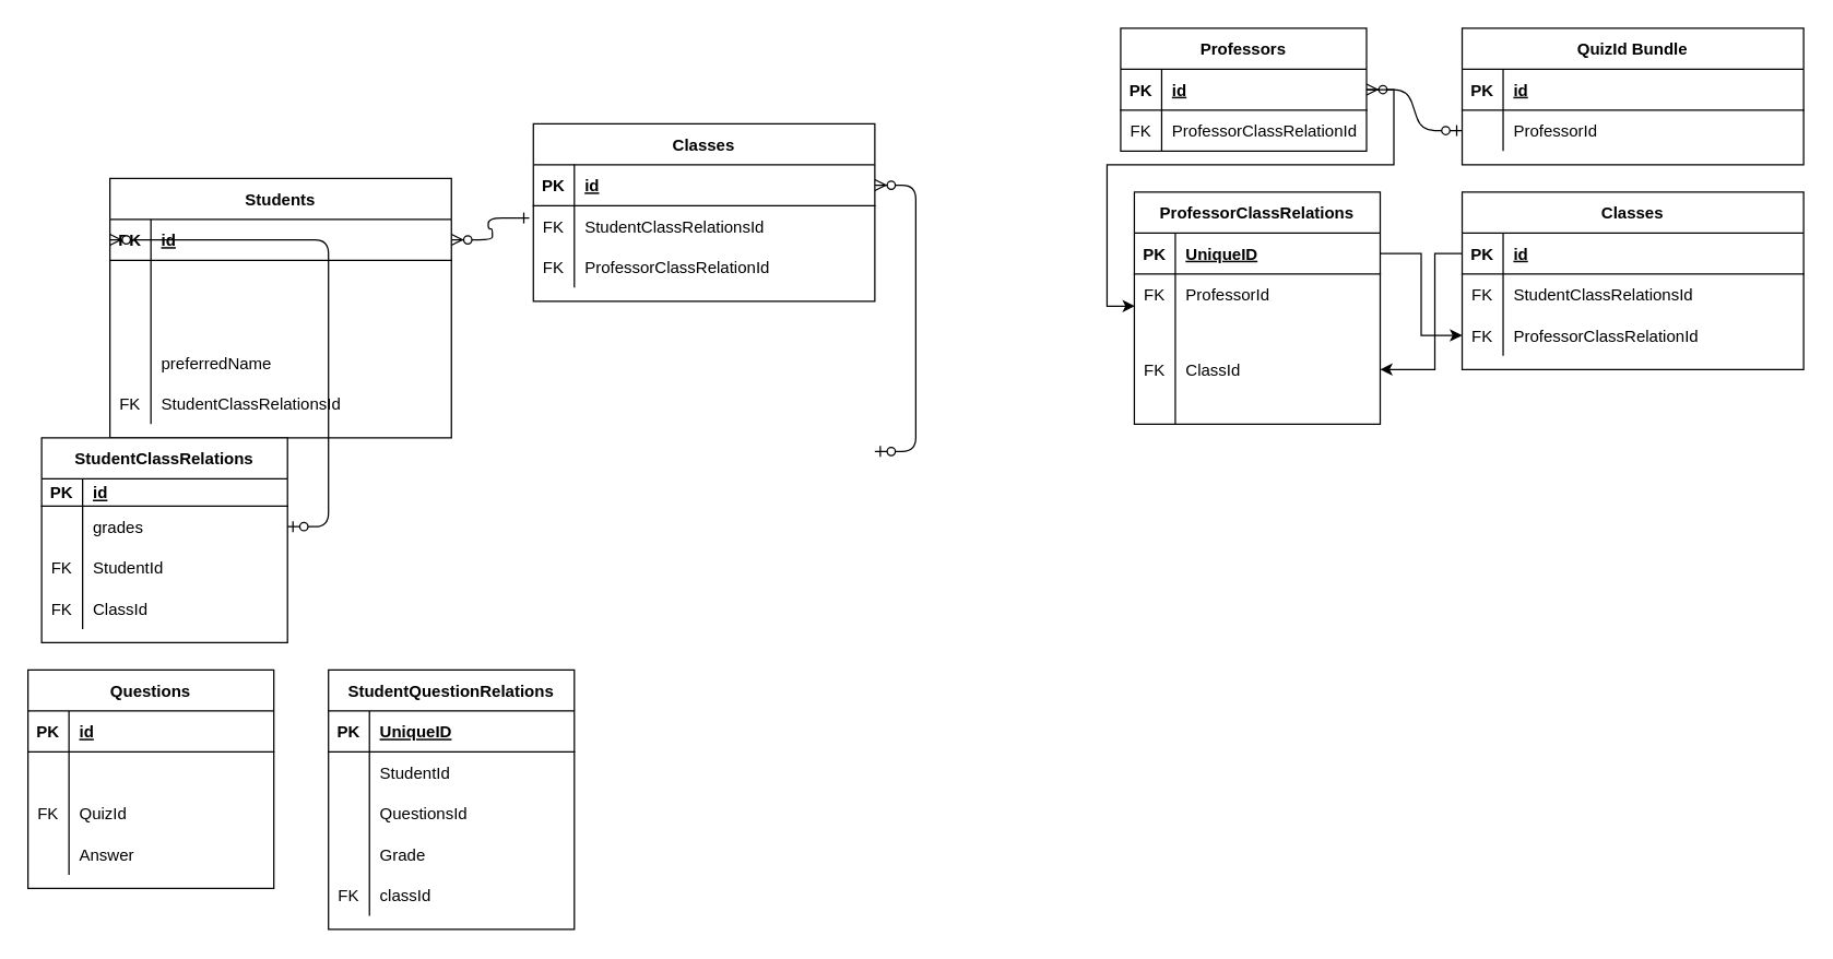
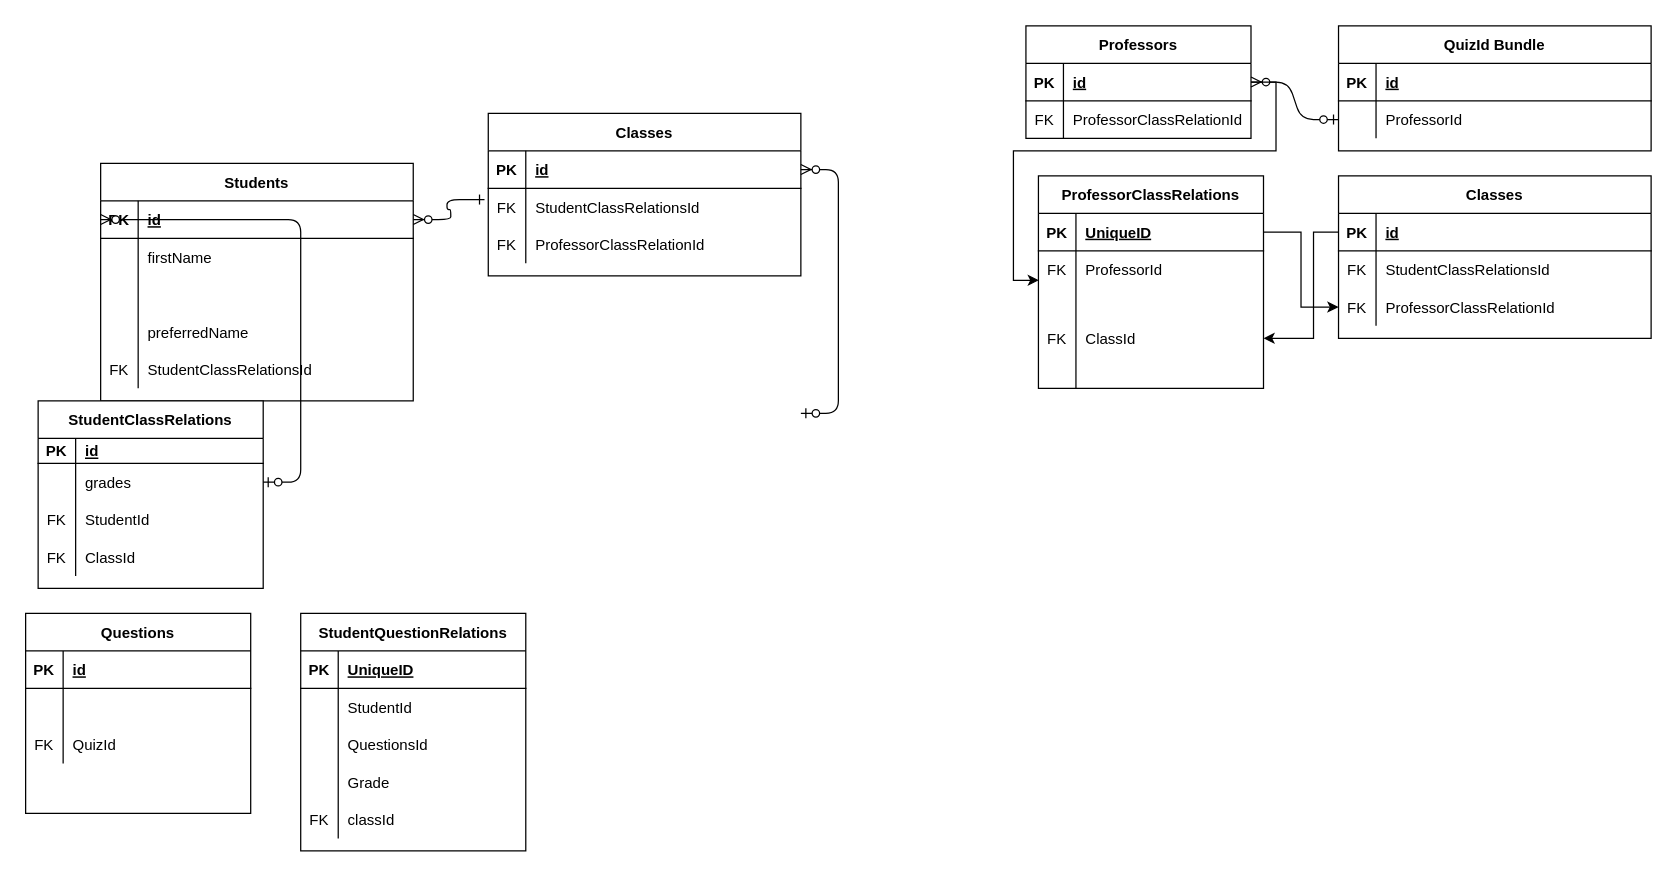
+ <mxCell id="26" value="firstName" style="shape=partialRectangle;overflow=hidden;connectable=0;fillColor=none;top=0;left=0;bottom=0;right=0;align=left;spacingLeft=6;" parent="24" vertex="1"><mxGeometry x="30" width="220" height="30" as="geometry" /></mxCell>
- <mxCell id="60" value="Answer" style="shape=partialRectangle;connectable=0;fillColor=none;top=0;left=0;bottom=0;right=0;align=left;spacingLeft=6;overflow=hidden;" parent="58" vertex="1"><mxGeometry x="30" width="150" height="30" as="geometry" /></mxCell>
